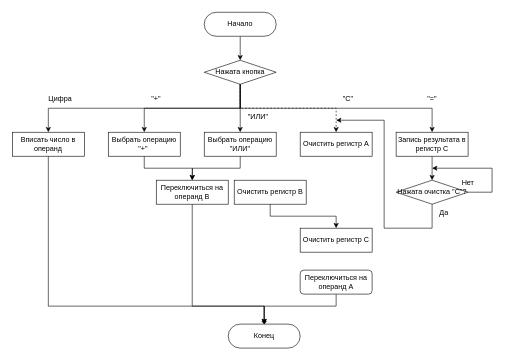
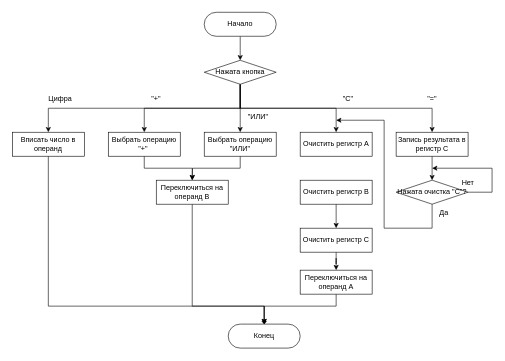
- <mxCell id="5" style="edgeStyle=orthogonalEdgeStyle;rounded=0;orthogonalLoop=1;jettySize=auto;html=1;entryX=0.5;entryY=0;entryDx=0;entryDy=0;exitX=0.5;exitY=1;exitDx=0;exitDy=0;dashed=1;" edge="1" parent="1" source="9" target="18"><mxGeometry relative="1" as="geometry" /></mxCell>
+ <mxCell id="5" style="edgeStyle=orthogonalEdgeStyle;rounded=0;orthogonalLoop=1;jettySize=auto;html=1;entryX=0.5;entryY=0;entryDx=0;entryDy=0;exitX=0.5;exitY=1;exitDx=0;exitDy=0;" edge="1" parent="1" source="9" target="18"><mxGeometry relative="1" as="geometry" /></mxCell>
- <mxCell id="20" value="Очистить регистр B" style="rounded=0;whiteSpace=wrap;html=1;" vertex="1" parent="1"><mxGeometry x="390" y="300" width="120" height="40" as="geometry" /></mxCell>
+ <mxCell id="20" value="Очистить регистр B" style="rounded=0;whiteSpace=wrap;html=1;" vertex="1" parent="1"><mxGeometry x="500" y="300" width="120" height="40" as="geometry" /></mxCell>
+ <mxCell id="21" value="" style="edgeStyle=orthogonalEdgeStyle;rounded=0;orthogonalLoop=1;jettySize=auto;html=1;" edge="1" parent="1" source="22" target="24"><mxGeometry relative="1" as="geometry" /></mxCell>
- <mxCell id="24" value="Переключиться на операнд А" style="whiteSpace=wrap;html=1;rounded=1;" vertex="1" parent="1"><mxGeometry x="500" y="450" width="120" height="40" as="geometry" /></mxCell>
+ <mxCell id="24" value="Переключиться на операнд А" style="rounded=0;whiteSpace=wrap;html=1;" vertex="1" parent="1"><mxGeometry x="500" y="450" width="120" height="40" as="geometry" /></mxCell>
